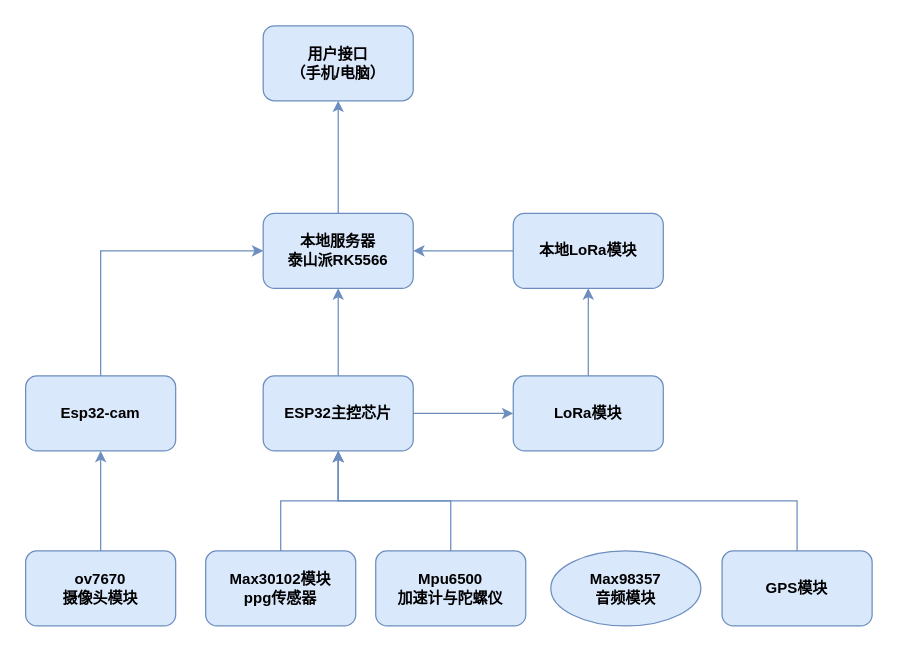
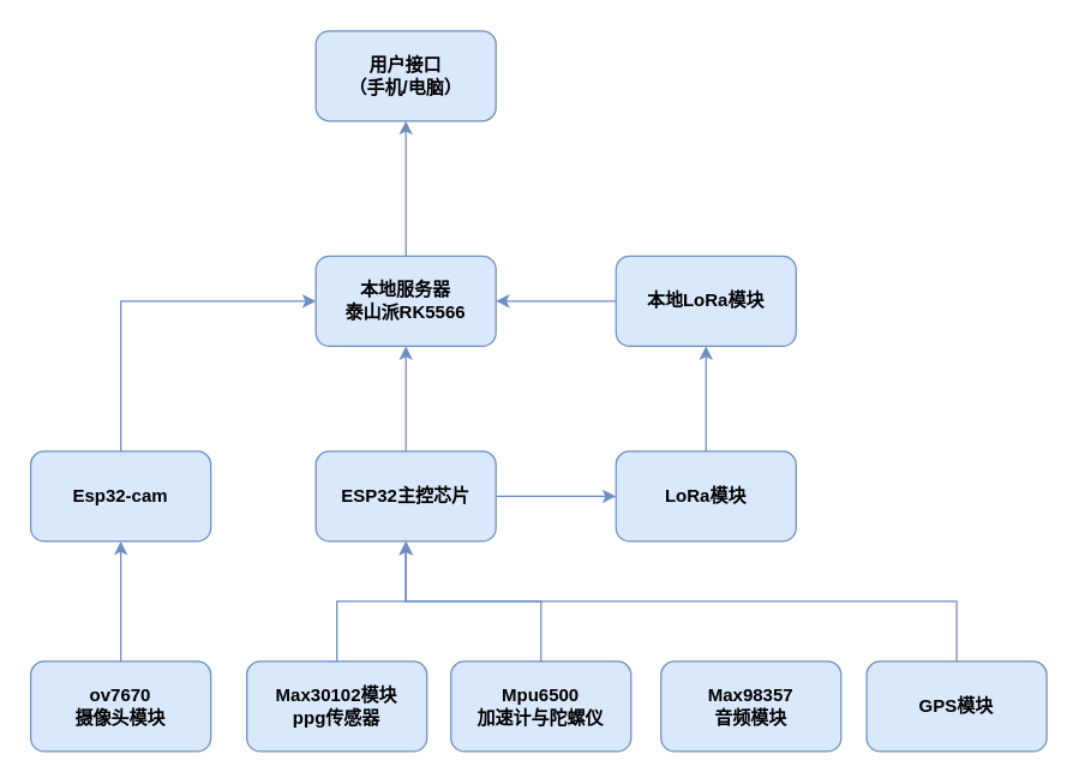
- <mxCell id="20" value="Max98357&lt;br&gt;&lt;div&gt;音频模块&lt;/div&gt;" style="ellipse;whiteSpace=wrap;html=1;fillColor=#dae8fc;strokeColor=#6C8EBF;fontStyle=1;" vertex="1" parent="1"><mxGeometry x="440" y="440" width="120" height="60" as="geometry" /></mxCell>
+ <mxCell id="20" value="Max98357&lt;br&gt;&lt;div&gt;音频模块&lt;/div&gt;" style="rounded=1;whiteSpace=wrap;html=1;fillColor=#dae8fc;strokeColor=#6C8EBF;fontStyle=1" vertex="1" parent="1"><mxGeometry x="440" y="440" width="120" height="60" as="geometry" /></mxCell>
